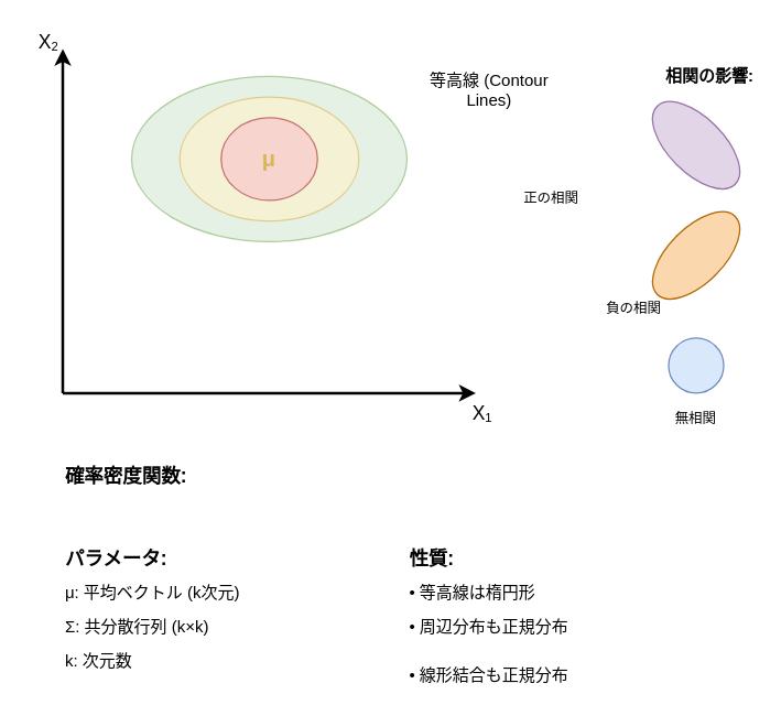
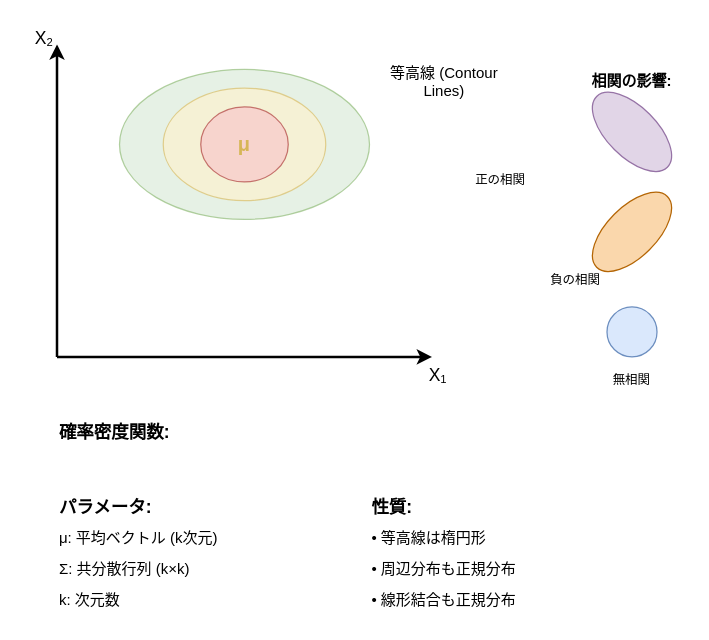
- <mxCell id="20" value="相関の影響:" style="text;html=1;strokeColor=none;fillColor=none;align=center;verticalAlign=middle;whiteSpace=wrap;rounded=0;fontSize=12;fontStyle=1;" vertex="1" parent="1"><mxGeometry x="475" y="45" width="80" height="20" as="geometry" /></mxCell>
+ <mxCell id="20" value="相関の影響:" style="text;html=1;strokeColor=none;fillColor=none;align=center;verticalAlign=middle;whiteSpace=wrap;rounded=0;fontSize=12;fontStyle=1;" vertex="1" parent="1"><mxGeometry x="465" y="55" width="80" height="20" as="geometry" /></mxCell>
- <mxCell id="19" value="• 線形結合も正規分布" style="text;html=1;strokeColor=none;fillColor=none;align=left;verticalAlign=middle;whiteSpace=wrap;rounded=0;fontSize=12;" vertex="1" parent="1"><mxGeometry x="295" y="480" width="150" height="20" as="geometry" /></mxCell>
+ <mxCell id="19" value="• 線形結合も正規分布" style="text;html=1;strokeColor=none;fillColor=none;align=left;verticalAlign=middle;whiteSpace=wrap;rounded=0;fontSize=12;" vertex="1" parent="1"><mxGeometry x="295" y="470" width="150" height="20" as="geometry" /></mxCell>
